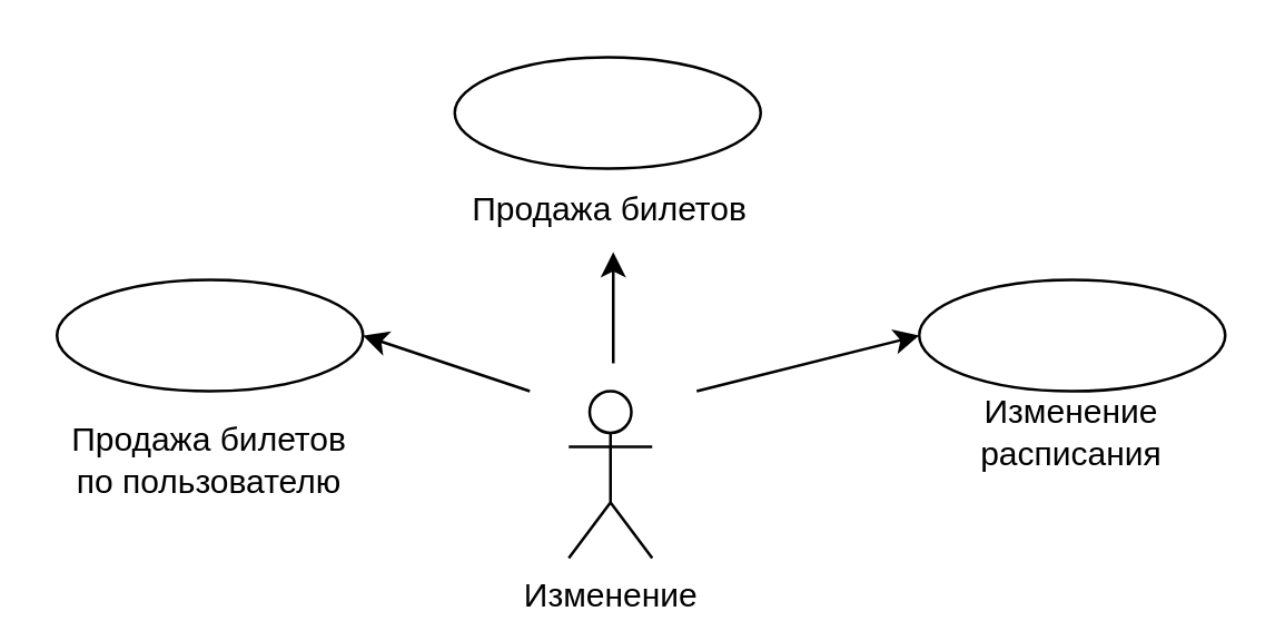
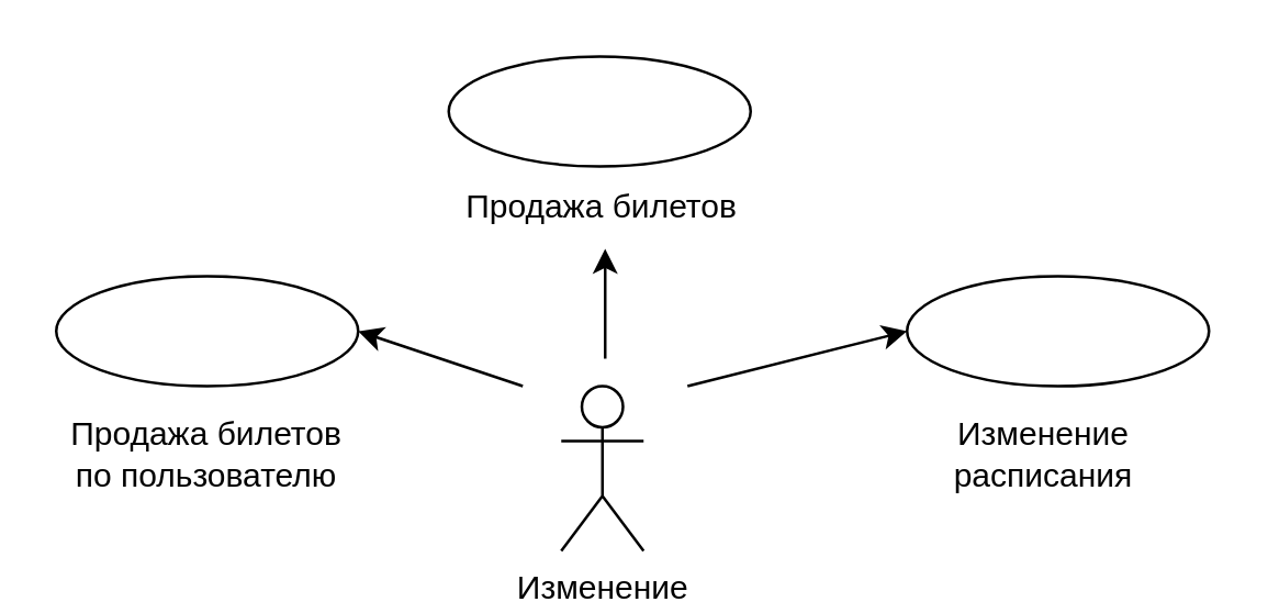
- <mxCell id="4" value="Изменение расписания" style="text;html=1;strokeColor=none;fillColor=none;align=center;verticalAlign=middle;whiteSpace=wrap;rounded=0;" vertex="1" parent="1"><mxGeometry x="330" y="140" width="110" height="30" as="geometry" /></mxCell>
+ <mxCell id="4" value="Изменение расписания" style="text;html=1;strokeColor=none;fillColor=none;align=center;verticalAlign=middle;whiteSpace=wrap;rounded=0;" vertex="1" parent="1"><mxGeometry x="325" y="150" width="110" height="30" as="geometry" /></mxCell>
